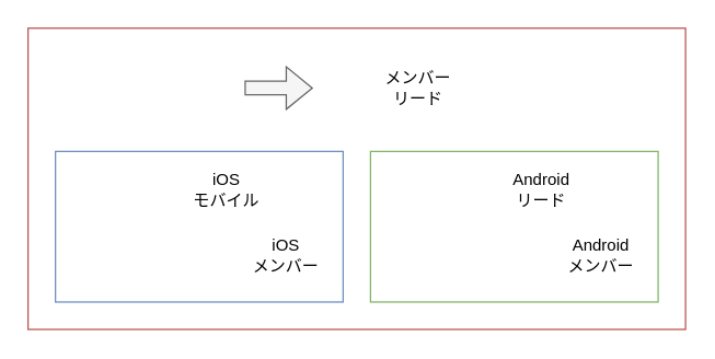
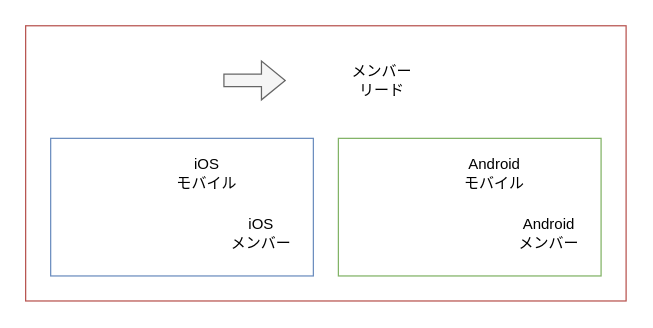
- <mxCell id="16" value="Android&lt;br&gt;リード" style="text;html=1;align=center;verticalAlign=middle;whiteSpace=wrap;rounded=0;" vertex="1" parent="1"><mxGeometry x="360" y="117.5" width="70" height="41" as="geometry" /></mxCell>
+ <mxCell id="16" value="Android&lt;br&gt;モバイル" style="text;html=1;align=center;verticalAlign=middle;whiteSpace=wrap;rounded=0;" vertex="1" parent="1"><mxGeometry x="360" y="117.5" width="70" height="41" as="geometry" /></mxCell>
